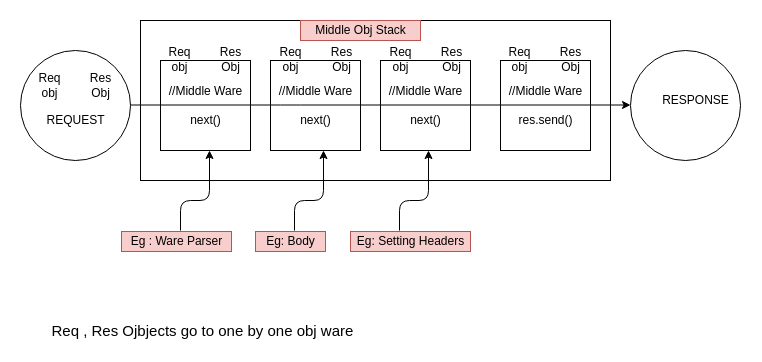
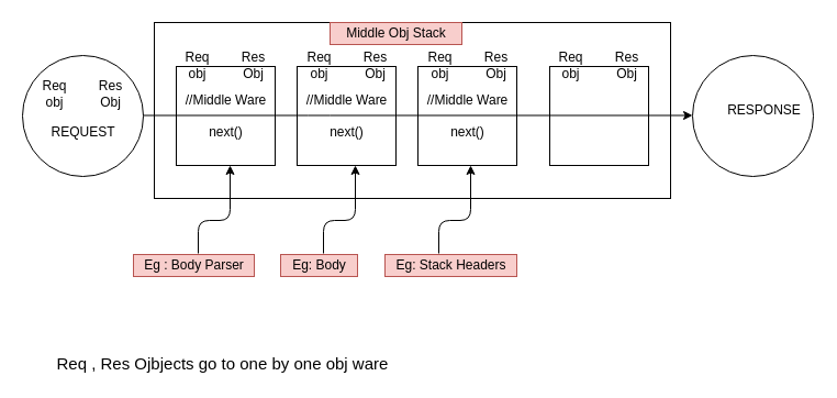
- <mxCell id="11" value="//Middle Ware&lt;br&gt;&lt;br&gt;res.send()" style="text;html=1;resizable=0;autosize=1;align=center;verticalAlign=middle;points=[];fillColor=none;strokeColor=none;rounded=0;" parent="1" vertex="1"><mxGeometry x="500" y="80" width="90" height="50" as="geometry" /></mxCell>
- <mxCell id="20" value="Eg : Ware Parser" style="text;html=1;resizable=0;autosize=1;align=center;verticalAlign=middle;points=[];fillColor=#f8cecc;strokeColor=#b85450;rounded=0;" parent="1" vertex="1"><mxGeometry x="121" y="231" width="110" height="20" as="geometry" /></mxCell>
+ <mxCell id="20" value="Eg : Body Parser" style="text;html=1;resizable=0;autosize=1;align=center;verticalAlign=middle;points=[];fillColor=#f8cecc;strokeColor=#b85450;rounded=0;" parent="1" vertex="1"><mxGeometry x="121" y="231" width="110" height="20" as="geometry" /></mxCell>
- <mxCell id="24" value="Eg: Setting Headers" style="text;html=1;resizable=0;autosize=1;align=center;verticalAlign=middle;points=[];fillColor=#f8cecc;strokeColor=#b85450;rounded=0;" parent="1" vertex="1"><mxGeometry x="350" y="231" width="120" height="20" as="geometry" /></mxCell>
+ <mxCell id="24" value="Eg: Stack Headers" style="text;html=1;resizable=0;autosize=1;align=center;verticalAlign=middle;points=[];fillColor=#f8cecc;strokeColor=#b85450;rounded=0;" parent="1" vertex="1"><mxGeometry x="350" y="231" width="120" height="20" as="geometry" /></mxCell>
